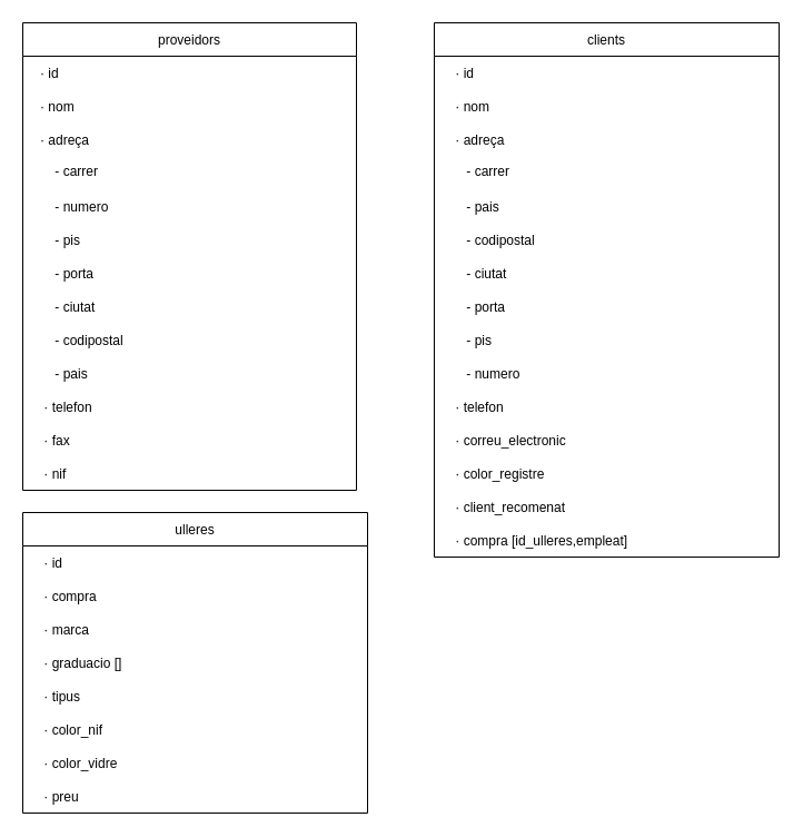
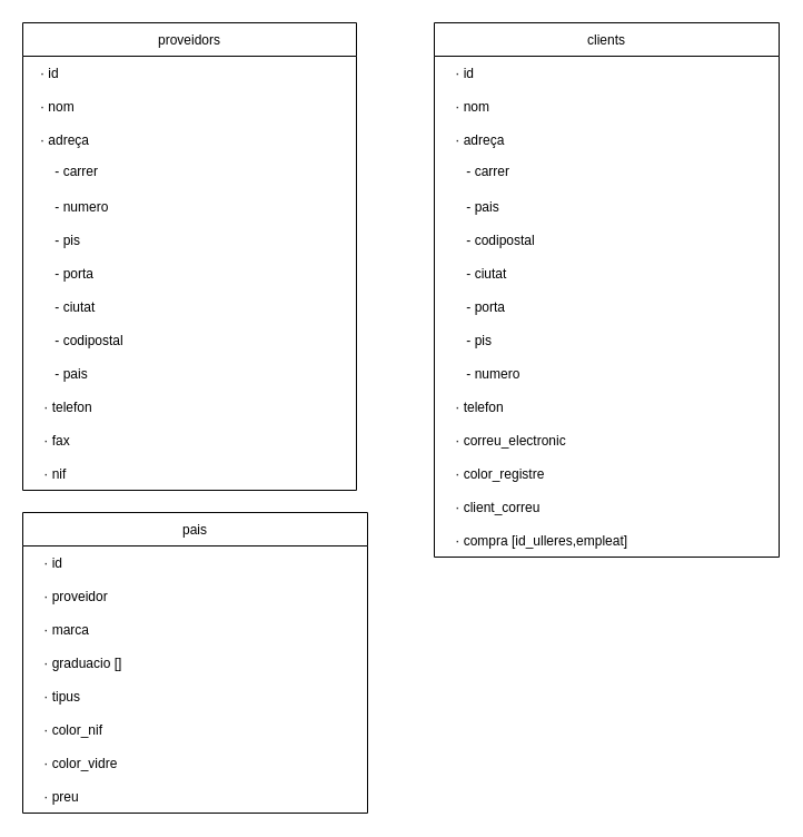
- <mxCell id="30" value="    · client_recomenat" style="text;strokeColor=none;fillColor=none;align=left;verticalAlign=middle;spacingLeft=4;spacingRight=4;overflow=hidden;points=[[0,0.5],[1,0.5]];portConstraint=eastwest;rotatable=0;" parent="16" vertex="1"><mxGeometry y="420" width="310" height="30" as="geometry" /></mxCell>
+ <mxCell id="30" value="    · client_correu" style="text;strokeColor=none;fillColor=none;align=left;verticalAlign=middle;spacingLeft=4;spacingRight=4;overflow=hidden;points=[[0,0.5],[1,0.5]];portConstraint=eastwest;rotatable=0;" parent="16" vertex="1"><mxGeometry y="420" width="310" height="30" as="geometry" /></mxCell>
- <mxCell id="32" value="ulleres" style="swimlane;fontStyle=0;childLayout=stackLayout;horizontal=1;startSize=30;horizontalStack=0;resizeParent=1;resizeParentMax=0;resizeLast=0;collapsible=1;marginBottom=0;" parent="1" vertex="1"><mxGeometry x="20" y="460" width="310" height="270" as="geometry"><mxRectangle x="80" y="80" width="70" height="30" as="alternateBounds" /></mxGeometry></mxCell>
+ <mxCell id="32" value="pais" style="swimlane;fontStyle=0;childLayout=stackLayout;horizontal=1;startSize=30;horizontalStack=0;resizeParent=1;resizeParentMax=0;resizeLast=0;collapsible=1;marginBottom=0;" parent="1" vertex="1"><mxGeometry x="20" y="460" width="310" height="270" as="geometry"><mxRectangle x="80" y="80" width="70" height="30" as="alternateBounds" /></mxGeometry></mxCell>
- <mxCell id="34" value="    · compra" style="text;strokeColor=none;fillColor=none;align=left;verticalAlign=middle;spacingLeft=4;spacingRight=4;overflow=hidden;points=[[0,0.5],[1,0.5]];portConstraint=eastwest;rotatable=0;" parent="32" vertex="1"><mxGeometry y="60" width="310" height="30" as="geometry" /></mxCell>
+ <mxCell id="34" value="    · proveidor" style="text;strokeColor=none;fillColor=none;align=left;verticalAlign=middle;spacingLeft=4;spacingRight=4;overflow=hidden;points=[[0,0.5],[1,0.5]];portConstraint=eastwest;rotatable=0;" parent="32" vertex="1"><mxGeometry y="60" width="310" height="30" as="geometry" /></mxCell>
